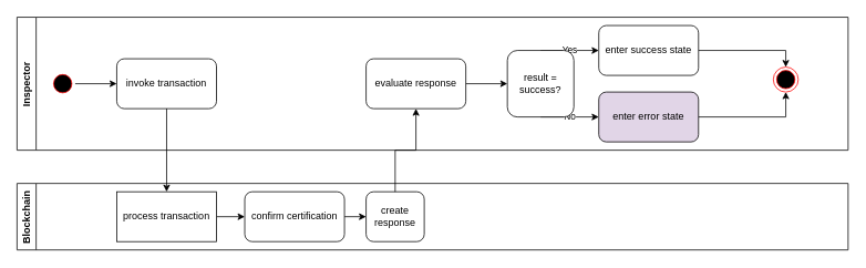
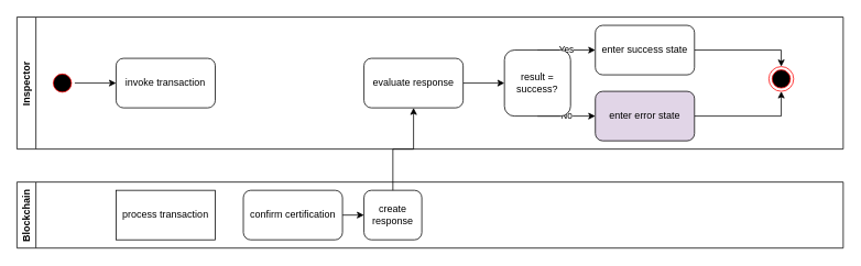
- <mxCell id="22" style="edgeStyle=orthogonalEdgeStyle;rounded=0;orthogonalLoop=1;jettySize=auto;html=1;exitX=0.5;exitY=1;exitDx=0;exitDy=0;" parent="1" source="3" target="18" edge="1"><mxGeometry relative="1" as="geometry" /></mxCell>
- <mxCell id="17" style="edgeStyle=orthogonalEdgeStyle;rounded=0;orthogonalLoop=1;jettySize=auto;html=1;exitX=1;exitY=0.5;exitDx=0;exitDy=0;entryX=0;entryY=0.5;entryDx=0;entryDy=0;" parent="16" source="18" target="21" edge="1"><mxGeometry relative="1" as="geometry"><mxPoint x="280" y="50" as="targetPoint" /></mxGeometry></mxCell>
